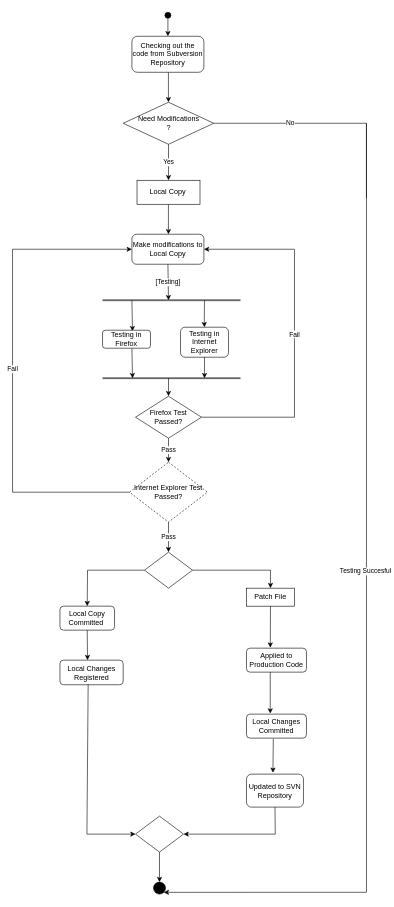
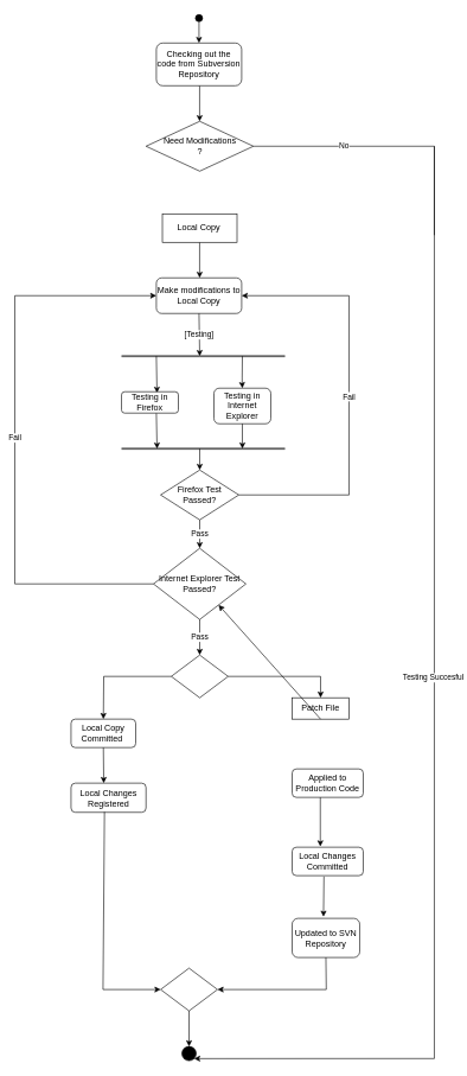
- <mxCell id="49" value="Yes" style="endArrow=classic;html=1;rounded=0;exitX=0.5;exitY=1;exitDx=0;exitDy=0;" edge="1" parent="1" source="6" target="50"><mxGeometry width="50" height="50" relative="1" as="geometry"><mxPoint x="280" y="240" as="sourcePoint" /><mxPoint x="279.429" y="280" as="targetPoint" /></mxGeometry></mxCell>
- <mxCell id="18" value="Internet Explorer Test Passed?" style="rhombus;whiteSpace=wrap;html=1;dashed=1;" vertex="1" parent="1"><mxGeometry x="215" y="770" width="130" height="100" as="geometry" /></mxCell>
+ <mxCell id="18" value="Internet Explorer Test Passed?" style="rhombus;whiteSpace=wrap;html=1;" vertex="1" parent="1"><mxGeometry x="215" y="770" width="130" height="100" as="geometry" /></mxCell>
- <mxCell id="36" value="" style="endArrow=classic;html=1;rounded=0;exitX=0.5;exitY=1;exitDx=0;exitDy=0;entryX=0.397;entryY=-0.022;entryDx=0;entryDy=0;entryPerimeter=0;" edge="1" parent="1" source="31" target="32"><mxGeometry width="50" height="50" relative="1" as="geometry"><mxPoint x="100" y="1130" as="sourcePoint" /><mxPoint x="150" y="1080" as="targetPoint" /></mxGeometry></mxCell>
+ <mxCell id="36" value="" style="endArrow=classic;html=1;rounded=0;exitX=0.5;exitY=1;exitDx=0;exitDy=0;" edge="1" parent="1" source="31" target="18"><mxGeometry width="50" height="50" relative="1" as="geometry"><mxPoint x="100" y="1130" as="sourcePoint" /><mxPoint x="150" y="1080" as="targetPoint" /></mxGeometry></mxCell>
